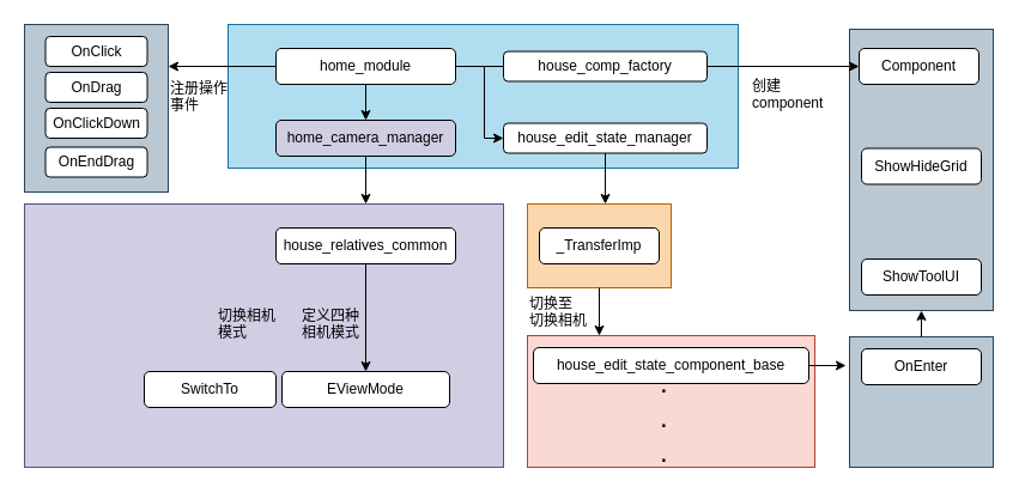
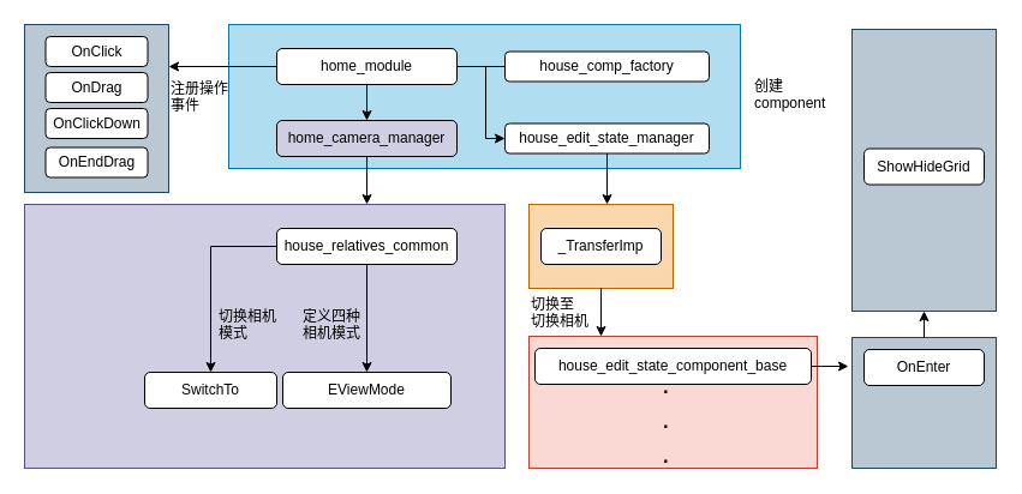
- <mxCell id="42" value="" style="endArrow=classic;html=1;rounded=0;fontSize=24;exitX=1;exitY=0.5;exitDx=0;exitDy=0;" edge="1" parent="1" source="40" target="37"><mxGeometry width="50" height="50" relative="1" as="geometry"><mxPoint x="651" y="205" as="sourcePoint" /><mxPoint x="701" y="155" as="targetPoint" /></mxGeometry></mxCell>
- <mxCell id="37" value="&lt;div class=&quot;okr-block-clipboard&quot;&gt;&lt;/div&gt;&lt;div&gt;&lt;span lang=&quot;EN-US&quot;&gt;&lt;font style=&quot;font-size: 12px&quot;&gt;Component&lt;/font&gt;&lt;/span&gt;&lt;br&gt;&lt;/div&gt;" style="rounded=1;whiteSpace=wrap;html=1;" vertex="1" parent="1"><mxGeometry x="717" y="40" width="100" height="30" as="geometry" /></mxCell>
+ <mxCell id="13" value="" style="endArrow=classic;html=1;rounded=0;exitX=0;exitY=0.5;exitDx=0;exitDy=0;entryX=0.5;entryY=0;entryDx=0;entryDy=0;" edge="1" parent="1" source="8" target="12"><mxGeometry width="50" height="50" relative="1" as="geometry"><mxPoint x="440" y="250" as="sourcePoint" /><mxPoint x="490" y="200" as="targetPoint" /><Array as="points"><mxPoint x="175" y="205" /></Array></mxGeometry></mxCell>
- <mxCell id="36" value="&lt;div class=&quot;okr-block-clipboard&quot;&gt;&lt;/div&gt;&lt;div&gt;&lt;font style=&quot;font-size: 12px&quot;&gt;ShowToolUI&lt;/font&gt;&lt;/div&gt;" style="rounded=1;whiteSpace=wrap;html=1;" vertex="1" parent="1"><mxGeometry x="719" y="216" width="100" height="30" as="geometry" /></mxCell>
